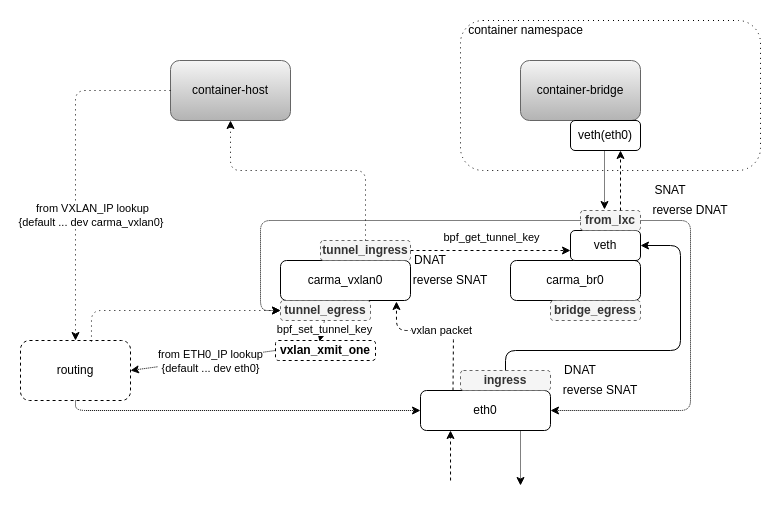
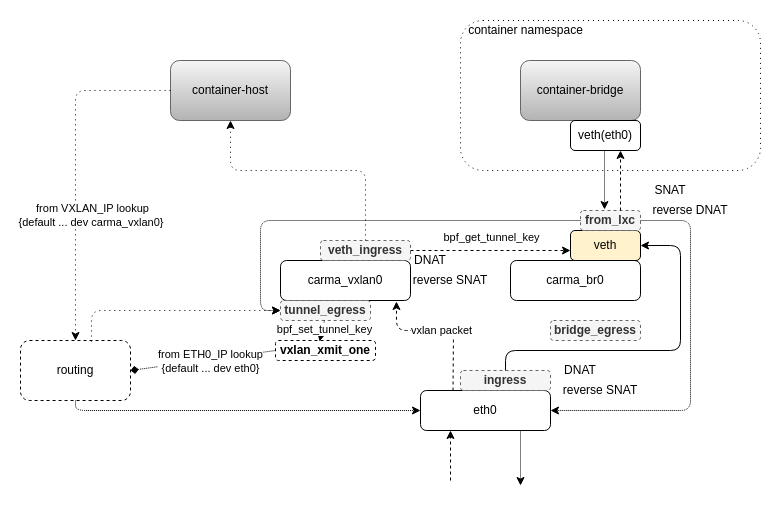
- <mxCell id="6" value="veth" style="rounded=1;whiteSpace=wrap;html=1;" parent="1" vertex="1"><mxGeometry x="570" y="230" width="70" height="30" as="geometry" /></mxCell>
+ <mxCell id="6" value="veth" style="rounded=1;whiteSpace=wrap;html=1;fillColor=#fff2cc;" parent="1" vertex="1"><mxGeometry x="570" y="230" width="70" height="30" as="geometry" /></mxCell>
- <mxCell id="18" value="&lt;b&gt;tunnel_ingress&lt;/b&gt;" style="rounded=1;whiteSpace=wrap;html=1;fillColor=#f5f5f5;strokeColor=#666666;fontColor=#333333;dashed=1;" parent="1" vertex="1"><mxGeometry x="320" y="240" width="90" height="20" as="geometry" /></mxCell>
+ <mxCell id="18" value="&lt;b&gt;veth_ingress&lt;/b&gt;" style="rounded=1;whiteSpace=wrap;html=1;fillColor=#f5f5f5;strokeColor=#666666;fontColor=#333333;dashed=1;" parent="1" vertex="1"><mxGeometry x="320" y="240" width="90" height="20" as="geometry" /></mxCell>
- <mxCell id="9" value="&lt;b&gt;bridge_egress&lt;/b&gt;" style="rounded=1;whiteSpace=wrap;html=1;fillColor=#f5f5f5;strokeColor=#666666;fontColor=#333333;dashed=1;" parent="1" vertex="1"><mxGeometry x="550" y="300" width="90" height="20" as="geometry" /></mxCell>
+ <mxCell id="9" value="&lt;b&gt;bridge_egress&lt;/b&gt;" style="rounded=1;whiteSpace=wrap;html=1;fillColor=#f5f5f5;strokeColor=#666666;fontColor=#333333;dashed=1;" parent="1" vertex="1"><mxGeometry x="550" y="320" width="90" height="20" as="geometry" /></mxCell>
- <mxCell id="40" value="" style="endArrow=classic;html=1;entryX=1;entryY=0.5;entryDx=0;entryDy=0;dashed=1;dashPattern=1 1;exitX=0;exitY=0.5;exitDx=0;exitDy=0;" edge="1" parent="1" source="37" target="24"><mxGeometry width="50" height="50" relative="1" as="geometry"><mxPoint x="250" y="360" as="sourcePoint" /><mxPoint x="250" y="415" as="targetPoint" /></mxGeometry></mxCell>
+ <mxCell id="40" value="" style="endArrow=diamond;html=1;entryX=1;entryY=0.5;entryDx=0;entryDy=0;dashed=1;dashPattern=1 1;exitX=0;exitY=0.5;exitDx=0;exitDy=0;" edge="1" parent="1" source="37" target="24"><mxGeometry width="50" height="50" relative="1" as="geometry"><mxPoint x="250" y="360" as="sourcePoint" /><mxPoint x="250" y="415" as="targetPoint" /></mxGeometry></mxCell>
